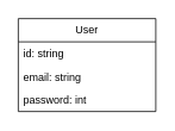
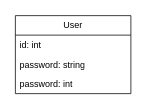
- <mxCell id="3" value="id: string" style="text;strokeColor=none;fillColor=none;align=left;verticalAlign=top;spacingLeft=4;spacingRight=4;overflow=hidden;rotatable=0;points=[[0,0.5],[1,0.5]];portConstraint=eastwest;whiteSpace=wrap;html=1;" parent="2" vertex="1"><mxGeometry y="26" width="154" height="26" as="geometry" /></mxCell>
+ <mxCell id="3" value="id: int" style="text;strokeColor=none;fillColor=none;align=left;verticalAlign=top;spacingLeft=4;spacingRight=4;overflow=hidden;rotatable=0;points=[[0,0.5],[1,0.5]];portConstraint=eastwest;whiteSpace=wrap;html=1;" parent="2" vertex="1"><mxGeometry y="26" width="154" height="26" as="geometry" /></mxCell>
- <mxCell id="4" value="email: string" style="text;strokeColor=none;fillColor=none;align=left;verticalAlign=top;spacingLeft=4;spacingRight=4;overflow=hidden;rotatable=0;points=[[0,0.5],[1,0.5]];portConstraint=eastwest;whiteSpace=wrap;html=1;" parent="2" vertex="1"><mxGeometry y="52" width="154" height="26" as="geometry" /></mxCell>
+ <mxCell id="4" value="password: string" style="text;strokeColor=none;fillColor=none;align=left;verticalAlign=top;spacingLeft=4;spacingRight=4;overflow=hidden;rotatable=0;points=[[0,0.5],[1,0.5]];portConstraint=eastwest;whiteSpace=wrap;html=1;" parent="2" vertex="1"><mxGeometry y="52" width="154" height="26" as="geometry" /></mxCell>
